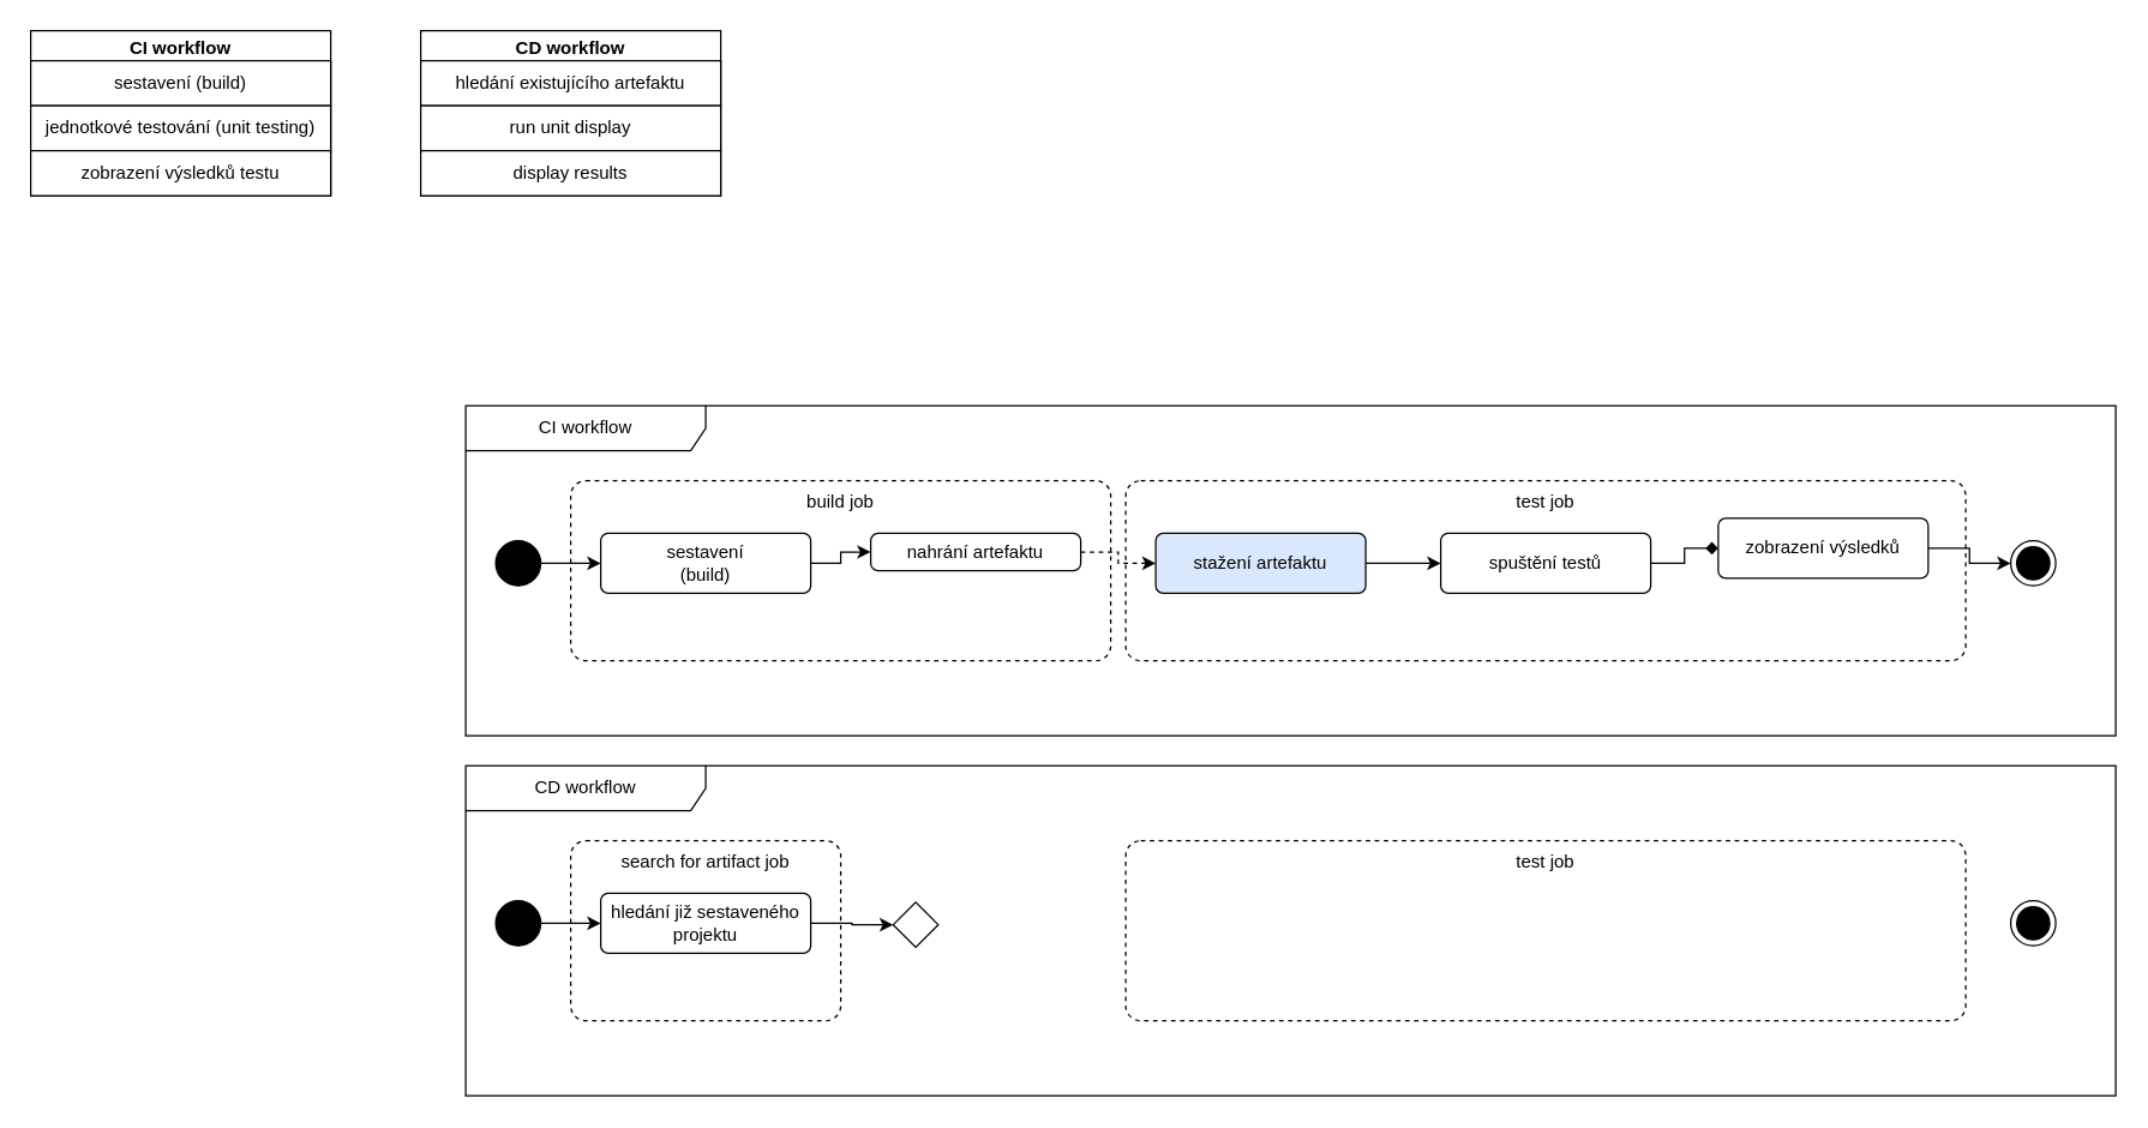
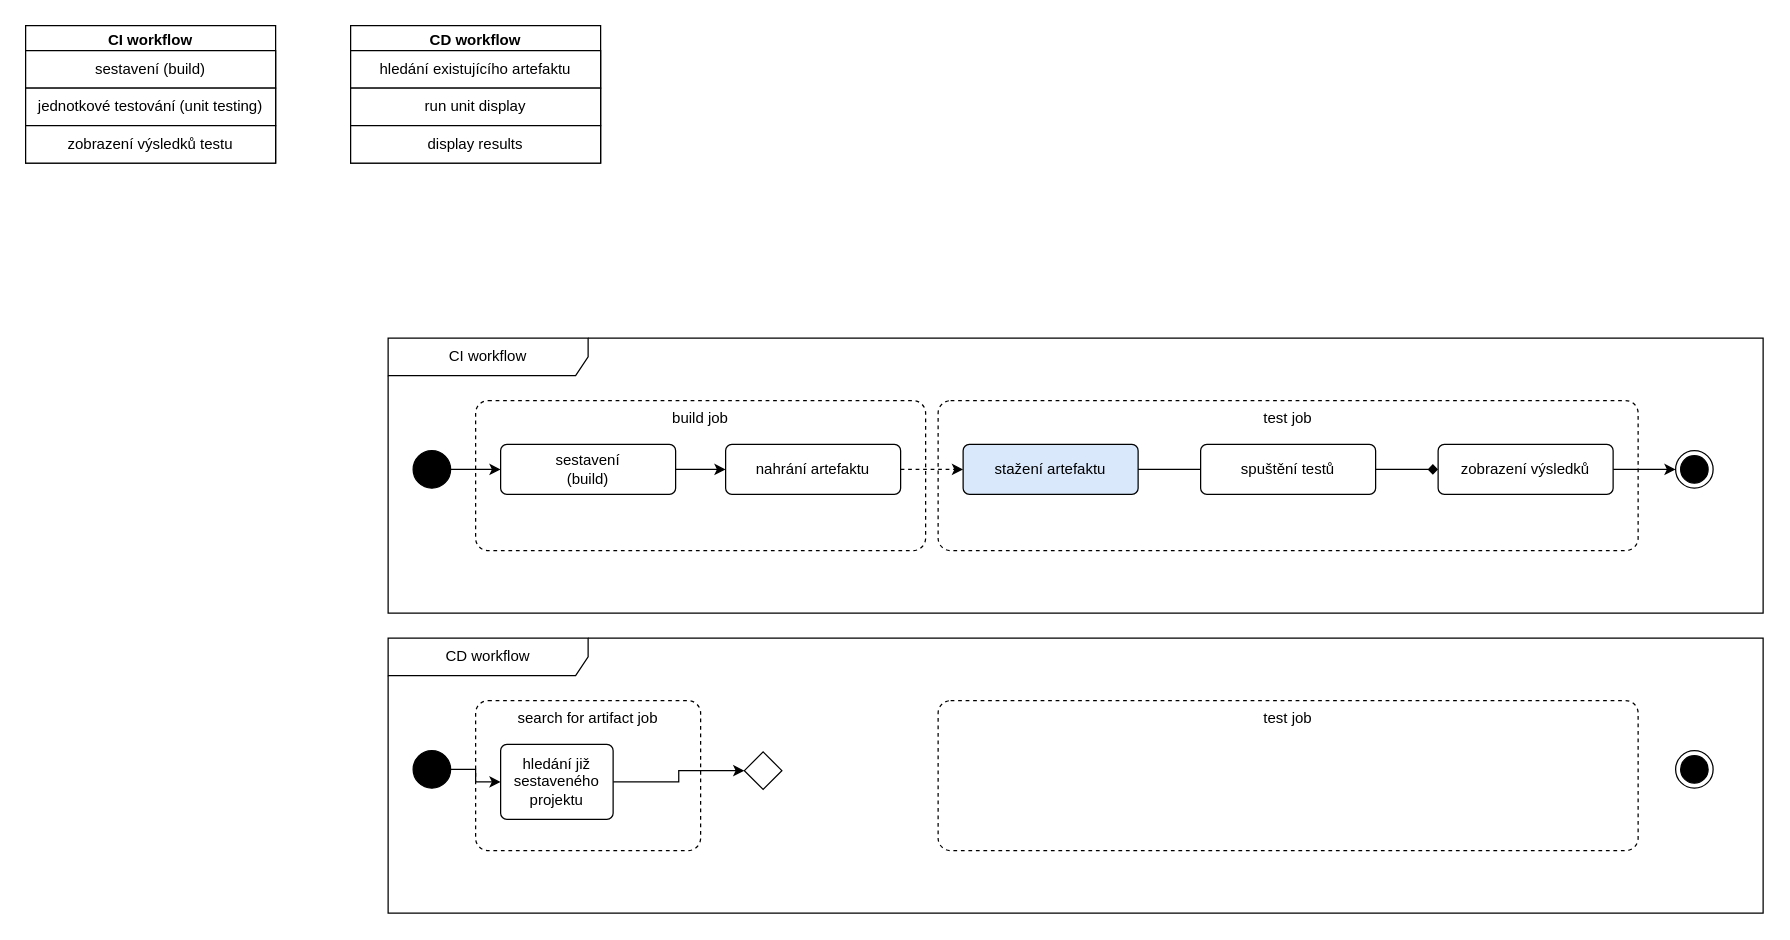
- <mxCell id="25" value="zobrazení výsledků" style="html=1;align=center;verticalAlign=middle;rounded=1;absoluteArcSize=1;arcSize=10;dashed=0;whiteSpace=wrap;" vertex="1" parent="10"><mxGeometry x="835" y="75" width="140" height="40" as="geometry" /></mxCell>
+ <mxCell id="25" value="zobrazení výsledků" style="html=1;align=center;verticalAlign=middle;rounded=1;absoluteArcSize=1;arcSize=10;dashed=0;whiteSpace=wrap;" vertex="1" parent="10"><mxGeometry x="840" y="85" width="140" height="40" as="geometry" /></mxCell>
- <mxCell id="16" value="nahrání artefaktu" style="html=1;align=center;verticalAlign=middle;rounded=1;absoluteArcSize=1;arcSize=10;dashed=0;whiteSpace=wrap;" vertex="1" parent="10"><mxGeometry x="270" y="85" width="140" height="25" as="geometry" /></mxCell>
+ <mxCell id="16" value="nahrání artefaktu" style="html=1;align=center;verticalAlign=middle;rounded=1;absoluteArcSize=1;arcSize=10;dashed=0;whiteSpace=wrap;" vertex="1" parent="10"><mxGeometry x="270" y="85" width="140" height="40" as="geometry" /></mxCell>
- <mxCell id="18" style="edgeStyle=orthogonalEdgeStyle;rounded=0;orthogonalLoop=1;jettySize=auto;html=1;" edge="1" parent="10" source="19" target="23"><mxGeometry relative="1" as="geometry" /></mxCell>
+ <mxCell id="18" style="edgeStyle=orthogonalEdgeStyle;rounded=0;orthogonalLoop=1;jettySize=auto;html=1;endArrow=none;" edge="1" parent="10" source="19" target="23"><mxGeometry relative="1" as="geometry" /></mxCell>
- <mxCell id="30" value="hledání již sestaveného projektu" style="html=1;align=center;verticalAlign=middle;rounded=1;absoluteArcSize=1;arcSize=10;dashed=0;whiteSpace=wrap;" vertex="1" parent="26"><mxGeometry x="90" y="85" width="140" height="40" as="geometry" /></mxCell>
+ <mxCell id="30" value="hledání již sestaveného projektu" style="html=1;align=center;verticalAlign=middle;rounded=1;absoluteArcSize=1;arcSize=10;dashed=0;whiteSpace=wrap;" vertex="1" parent="26"><mxGeometry x="90" y="85" width="90" height="60" as="geometry" /></mxCell>
